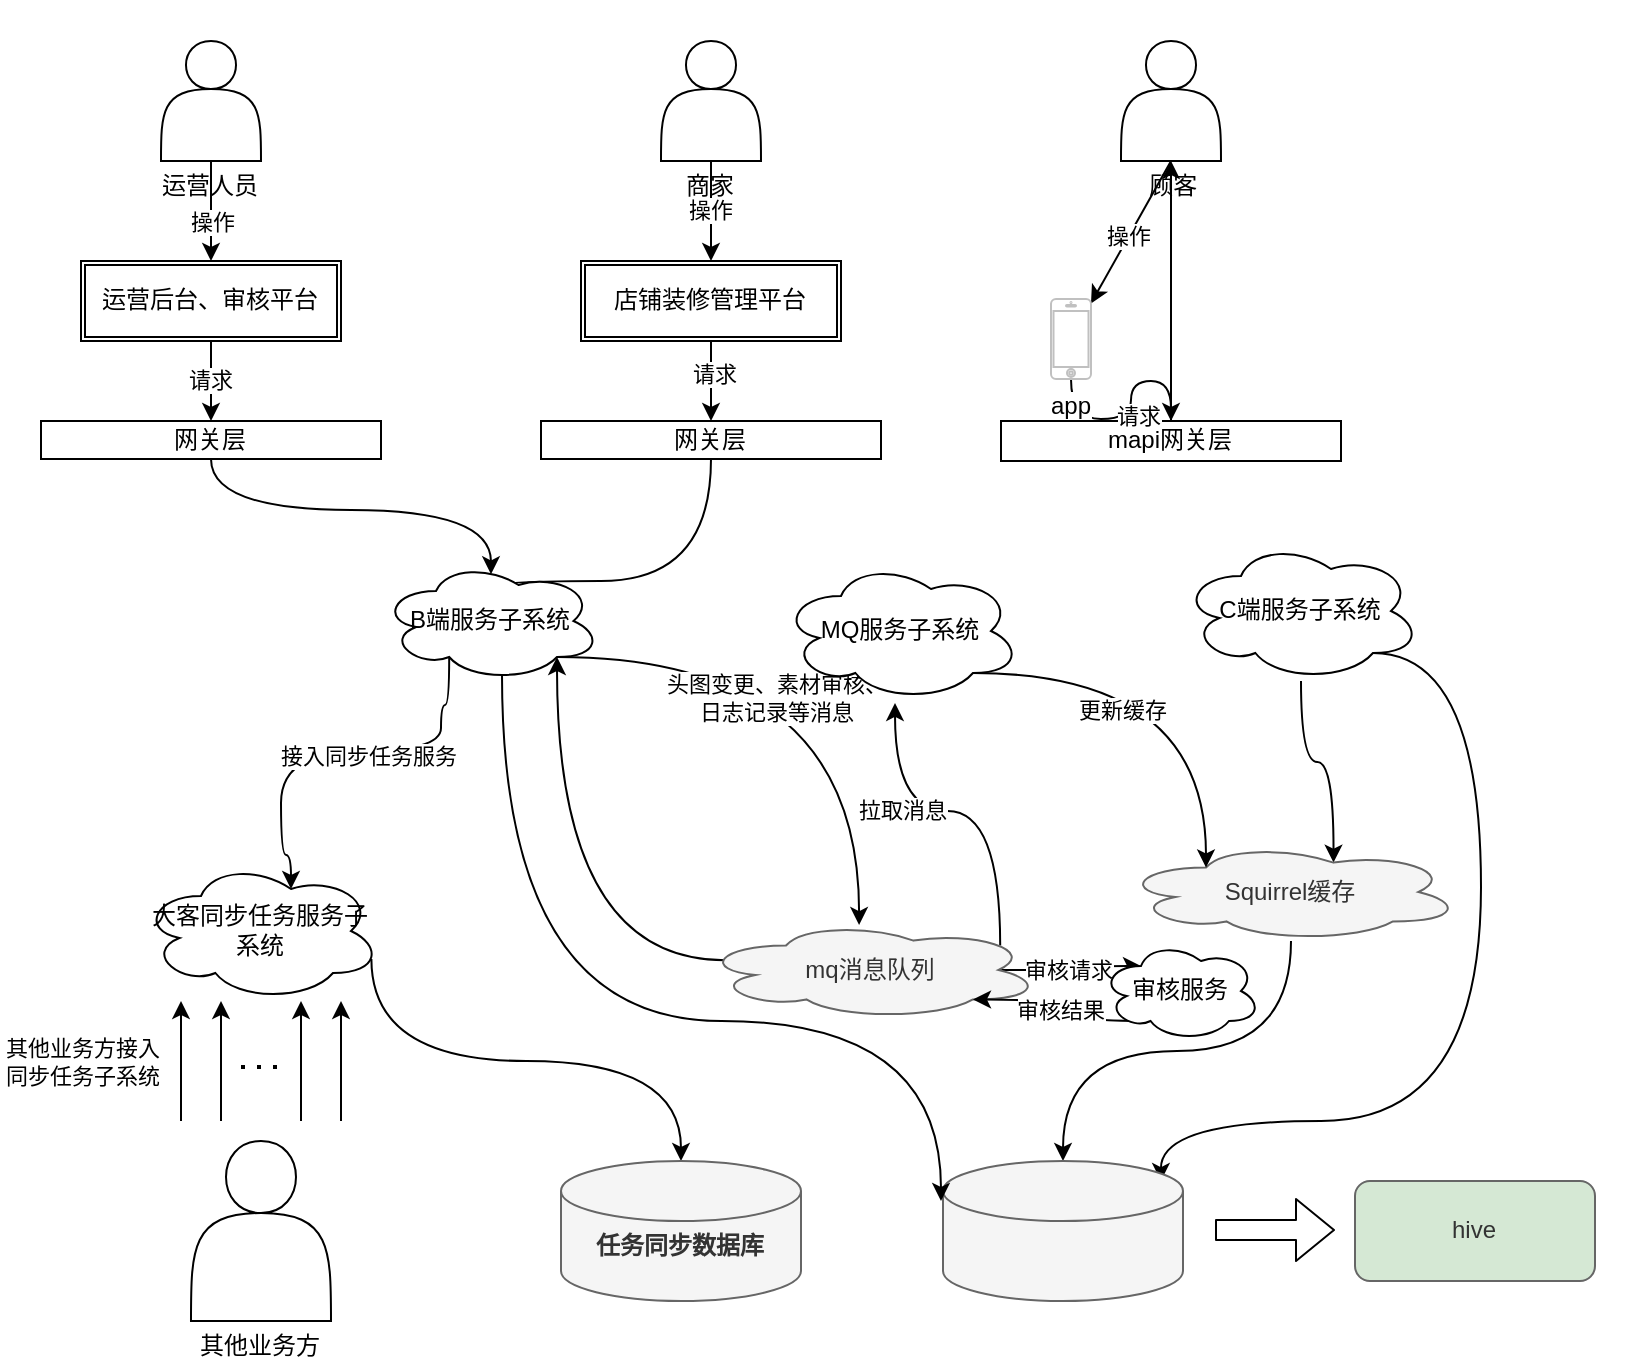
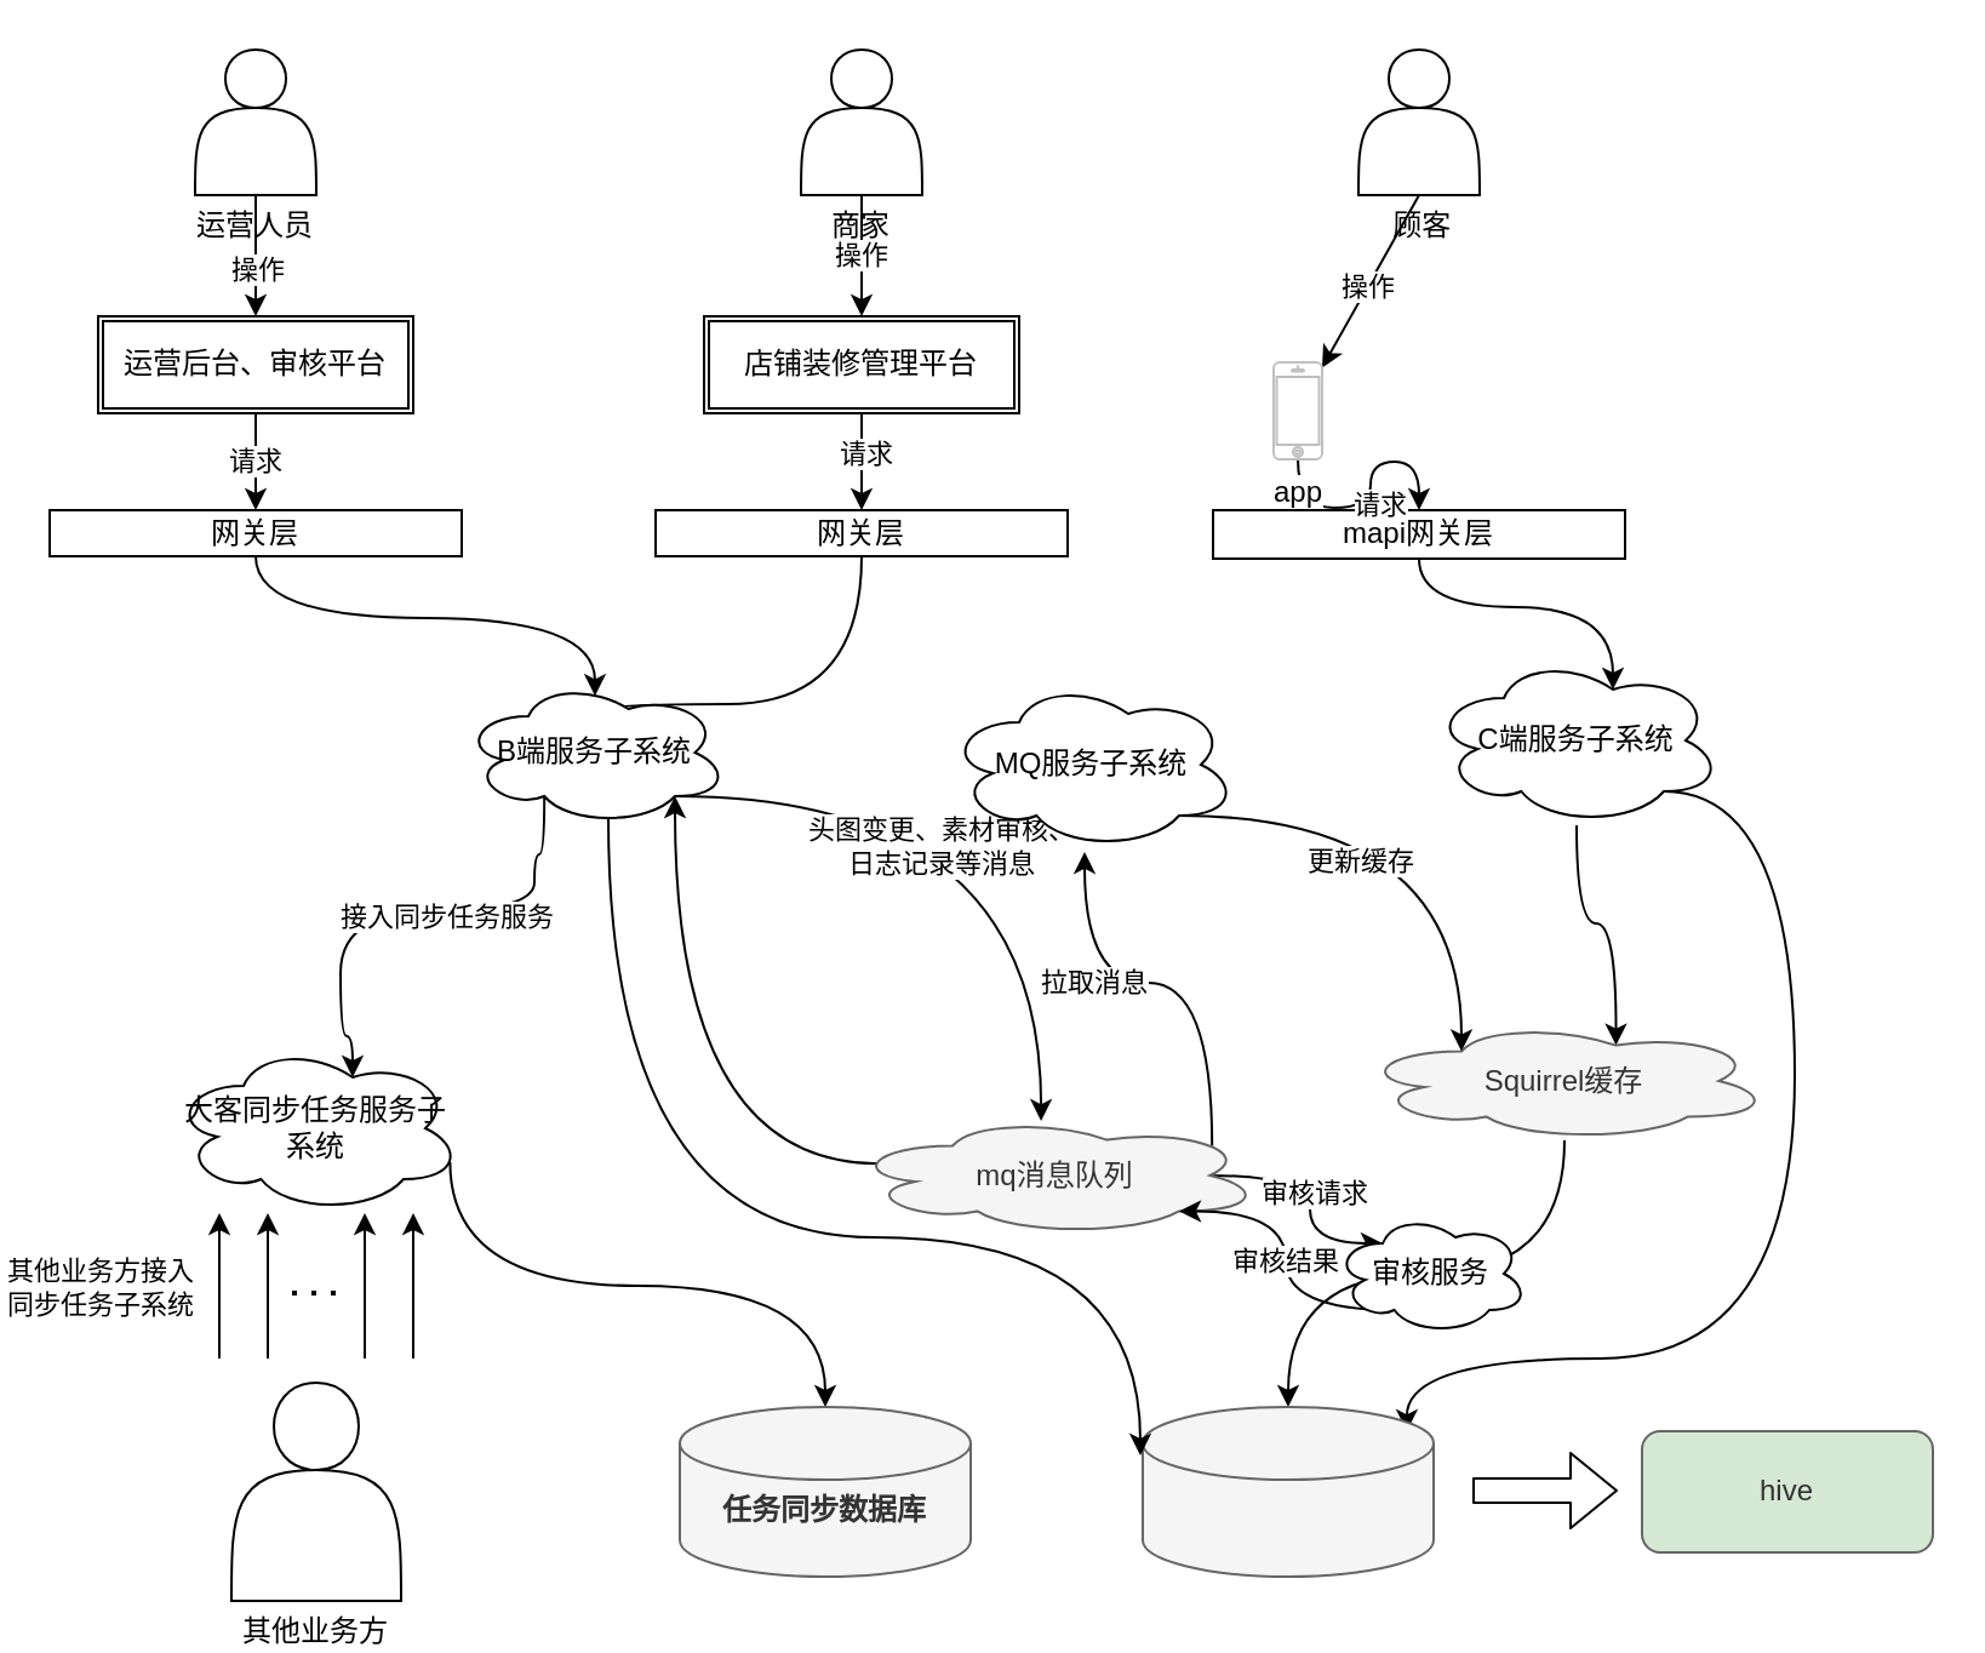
- <mxCell id="14" style="edgeStyle=orthogonalEdgeStyle;rounded=0;orthogonalLoop=1;jettySize=auto;html=1;curved=1;" parent="1" source="15" target="11" edge="1"><mxGeometry relative="1" as="geometry"><mxPoint x="585" y="270" as="targetPoint" /></mxGeometry></mxCell>
+ <mxCell id="14" style="edgeStyle=orthogonalEdgeStyle;rounded=0;orthogonalLoop=1;jettySize=auto;html=1;entryX=0.625;entryY=0.2;entryDx=0;entryDy=0;entryPerimeter=0;curved=1;" parent="1" source="15" target="21" edge="1"><mxGeometry relative="1" as="geometry"><mxPoint x="585" y="270" as="targetPoint" /></mxGeometry></mxCell>
- <mxCell id="59" value="审核服务" style="ellipse;shape=cloud;whiteSpace=wrap;html=1;" parent="1" vertex="1"><mxGeometry x="550" y="470" width="80" height="50" as="geometry" /></mxCell>
+ <mxCell id="59" value="审核服务" style="ellipse;shape=cloud;whiteSpace=wrap;html=1;" parent="1" vertex="1"><mxGeometry x="550" y="500" width="80" height="50" as="geometry" /></mxCell>
